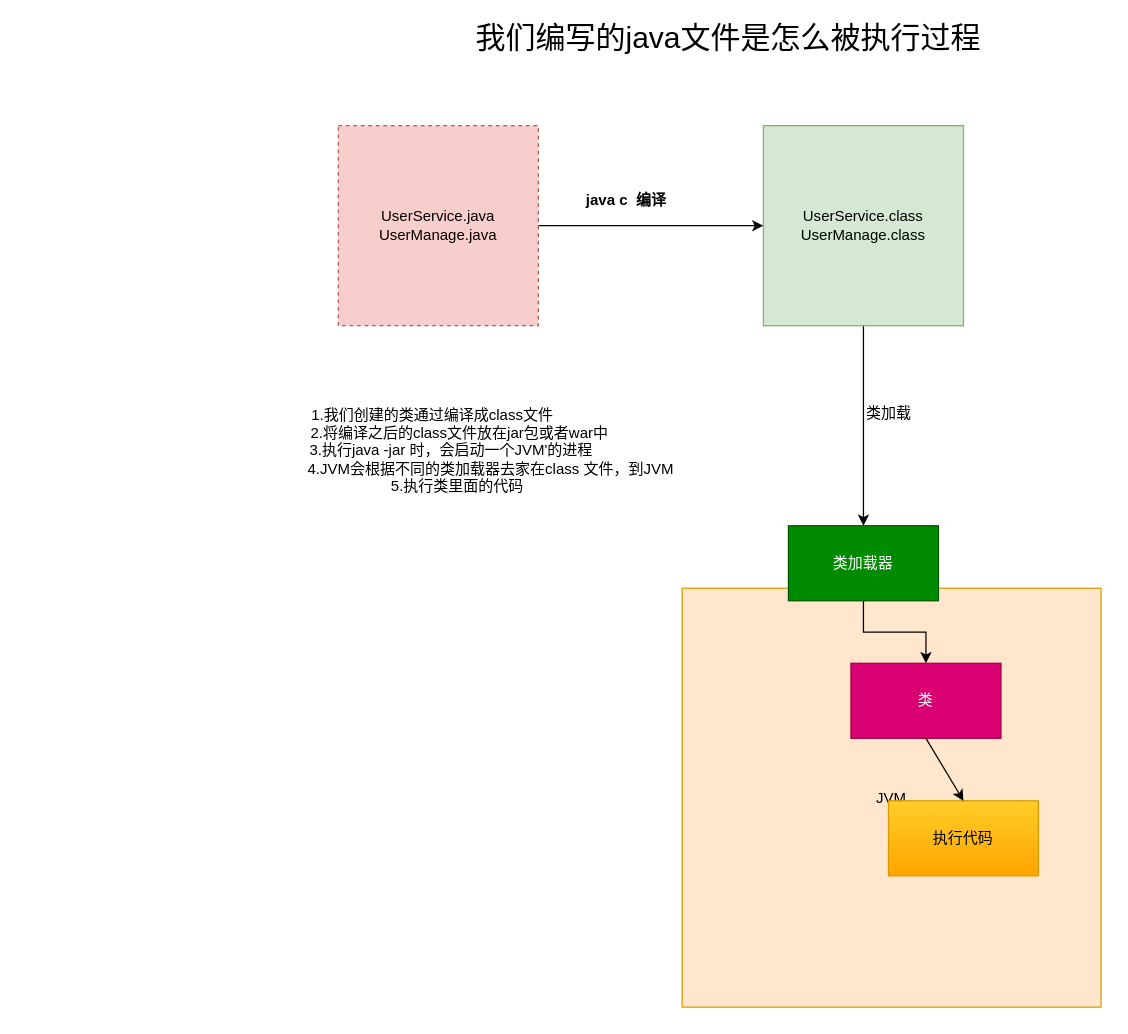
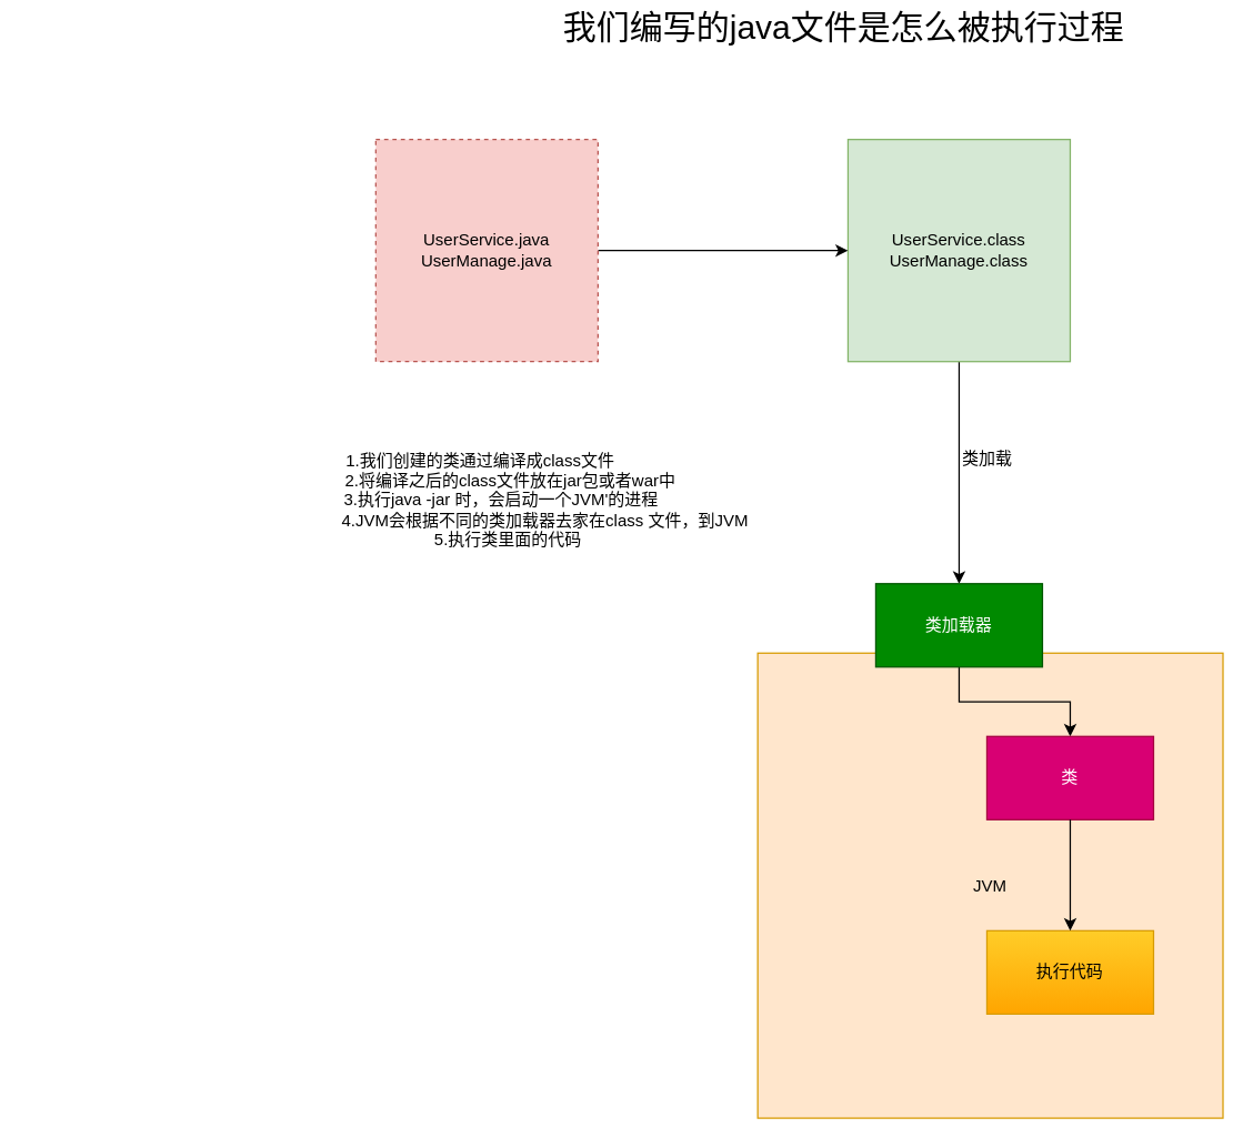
- <mxCell id="15" value="&lt;font style=&quot;font-size: 24px&quot;&gt;&amp;nbsp; &amp;nbsp; &amp;nbsp; &amp;nbsp; &amp;nbsp; &amp;nbsp; &amp;nbsp; &amp;nbsp; &amp;nbsp; &amp;nbsp; &amp;nbsp; &amp;nbsp; &amp;nbsp; &amp;nbsp; &amp;nbsp; &amp;nbsp; &amp;nbsp; &amp;nbsp; &amp;nbsp; &amp;nbsp; &amp;nbsp; &amp;nbsp; &amp;nbsp; &amp;nbsp; &amp;nbsp; &amp;nbsp; &amp;nbsp;我们编写的java文件是怎么被执行过程&lt;/font&gt;" style="text;html=1;align=center;verticalAlign=middle;resizable=0;points=[];autosize=1;" parent="1" vertex="1"><mxGeometry x="20" y="20" width="770" height="20" as="geometry" /></mxCell>
+ <mxCell id="15" value="&lt;font style=&quot;font-size: 24px&quot;&gt;&amp;nbsp; &amp;nbsp; &amp;nbsp; &amp;nbsp; &amp;nbsp; &amp;nbsp; &amp;nbsp; &amp;nbsp; &amp;nbsp; &amp;nbsp; &amp;nbsp; &amp;nbsp; &amp;nbsp; &amp;nbsp; &amp;nbsp; &amp;nbsp; &amp;nbsp; &amp;nbsp; &amp;nbsp; &amp;nbsp; &amp;nbsp; &amp;nbsp; &amp;nbsp; &amp;nbsp; &amp;nbsp; &amp;nbsp; &amp;nbsp;我们编写的java文件是怎么被执行过程&lt;/font&gt;" style="text;html=1;align=center;verticalAlign=middle;resizable=0;points=[];autosize=1;" parent="1" vertex="1"><mxGeometry x="45" y="10" width="770" height="20" as="geometry" /></mxCell>
- <mxCell id="6" value="&lt;b&gt;java c&amp;nbsp; 编译&lt;/b&gt;" style="text;html=1;align=center;verticalAlign=middle;resizable=0;points=[];autosize=1;" parent="1" vertex="1"><mxGeometry x="460" y="150" width="80" height="20" as="geometry" /></mxCell>
- <mxCell id="11" value="类" style="rounded=0;whiteSpace=wrap;html=1;fillColor=#d80073;strokeColor=#A50040;fontColor=#ffffff;" parent="1" vertex="1"><mxGeometry x="680" y="530" width="120" height="60" as="geometry" /></mxCell>
+ <mxCell id="11" value="类" style="rounded=0;whiteSpace=wrap;html=1;fillColor=#d80073;strokeColor=#A50040;fontColor=#ffffff;" parent="1" vertex="1"><mxGeometry x="710" y="530" width="120" height="60" as="geometry" /></mxCell>
- <mxCell id="12" value="执行代码" style="rounded=0;whiteSpace=wrap;html=1;fillColor=#ffcd28;strokeColor=#d79b00;gradientColor=#ffa500;" parent="1" vertex="1"><mxGeometry x="710" y="640" width="120" height="60" as="geometry" /></mxCell>
+ <mxCell id="12" value="执行代码" style="rounded=0;whiteSpace=wrap;html=1;fillColor=#ffcd28;strokeColor=#d79b00;gradientColor=#ffa500;" parent="1" vertex="1"><mxGeometry x="710" y="670" width="120" height="60" as="geometry" /></mxCell>
